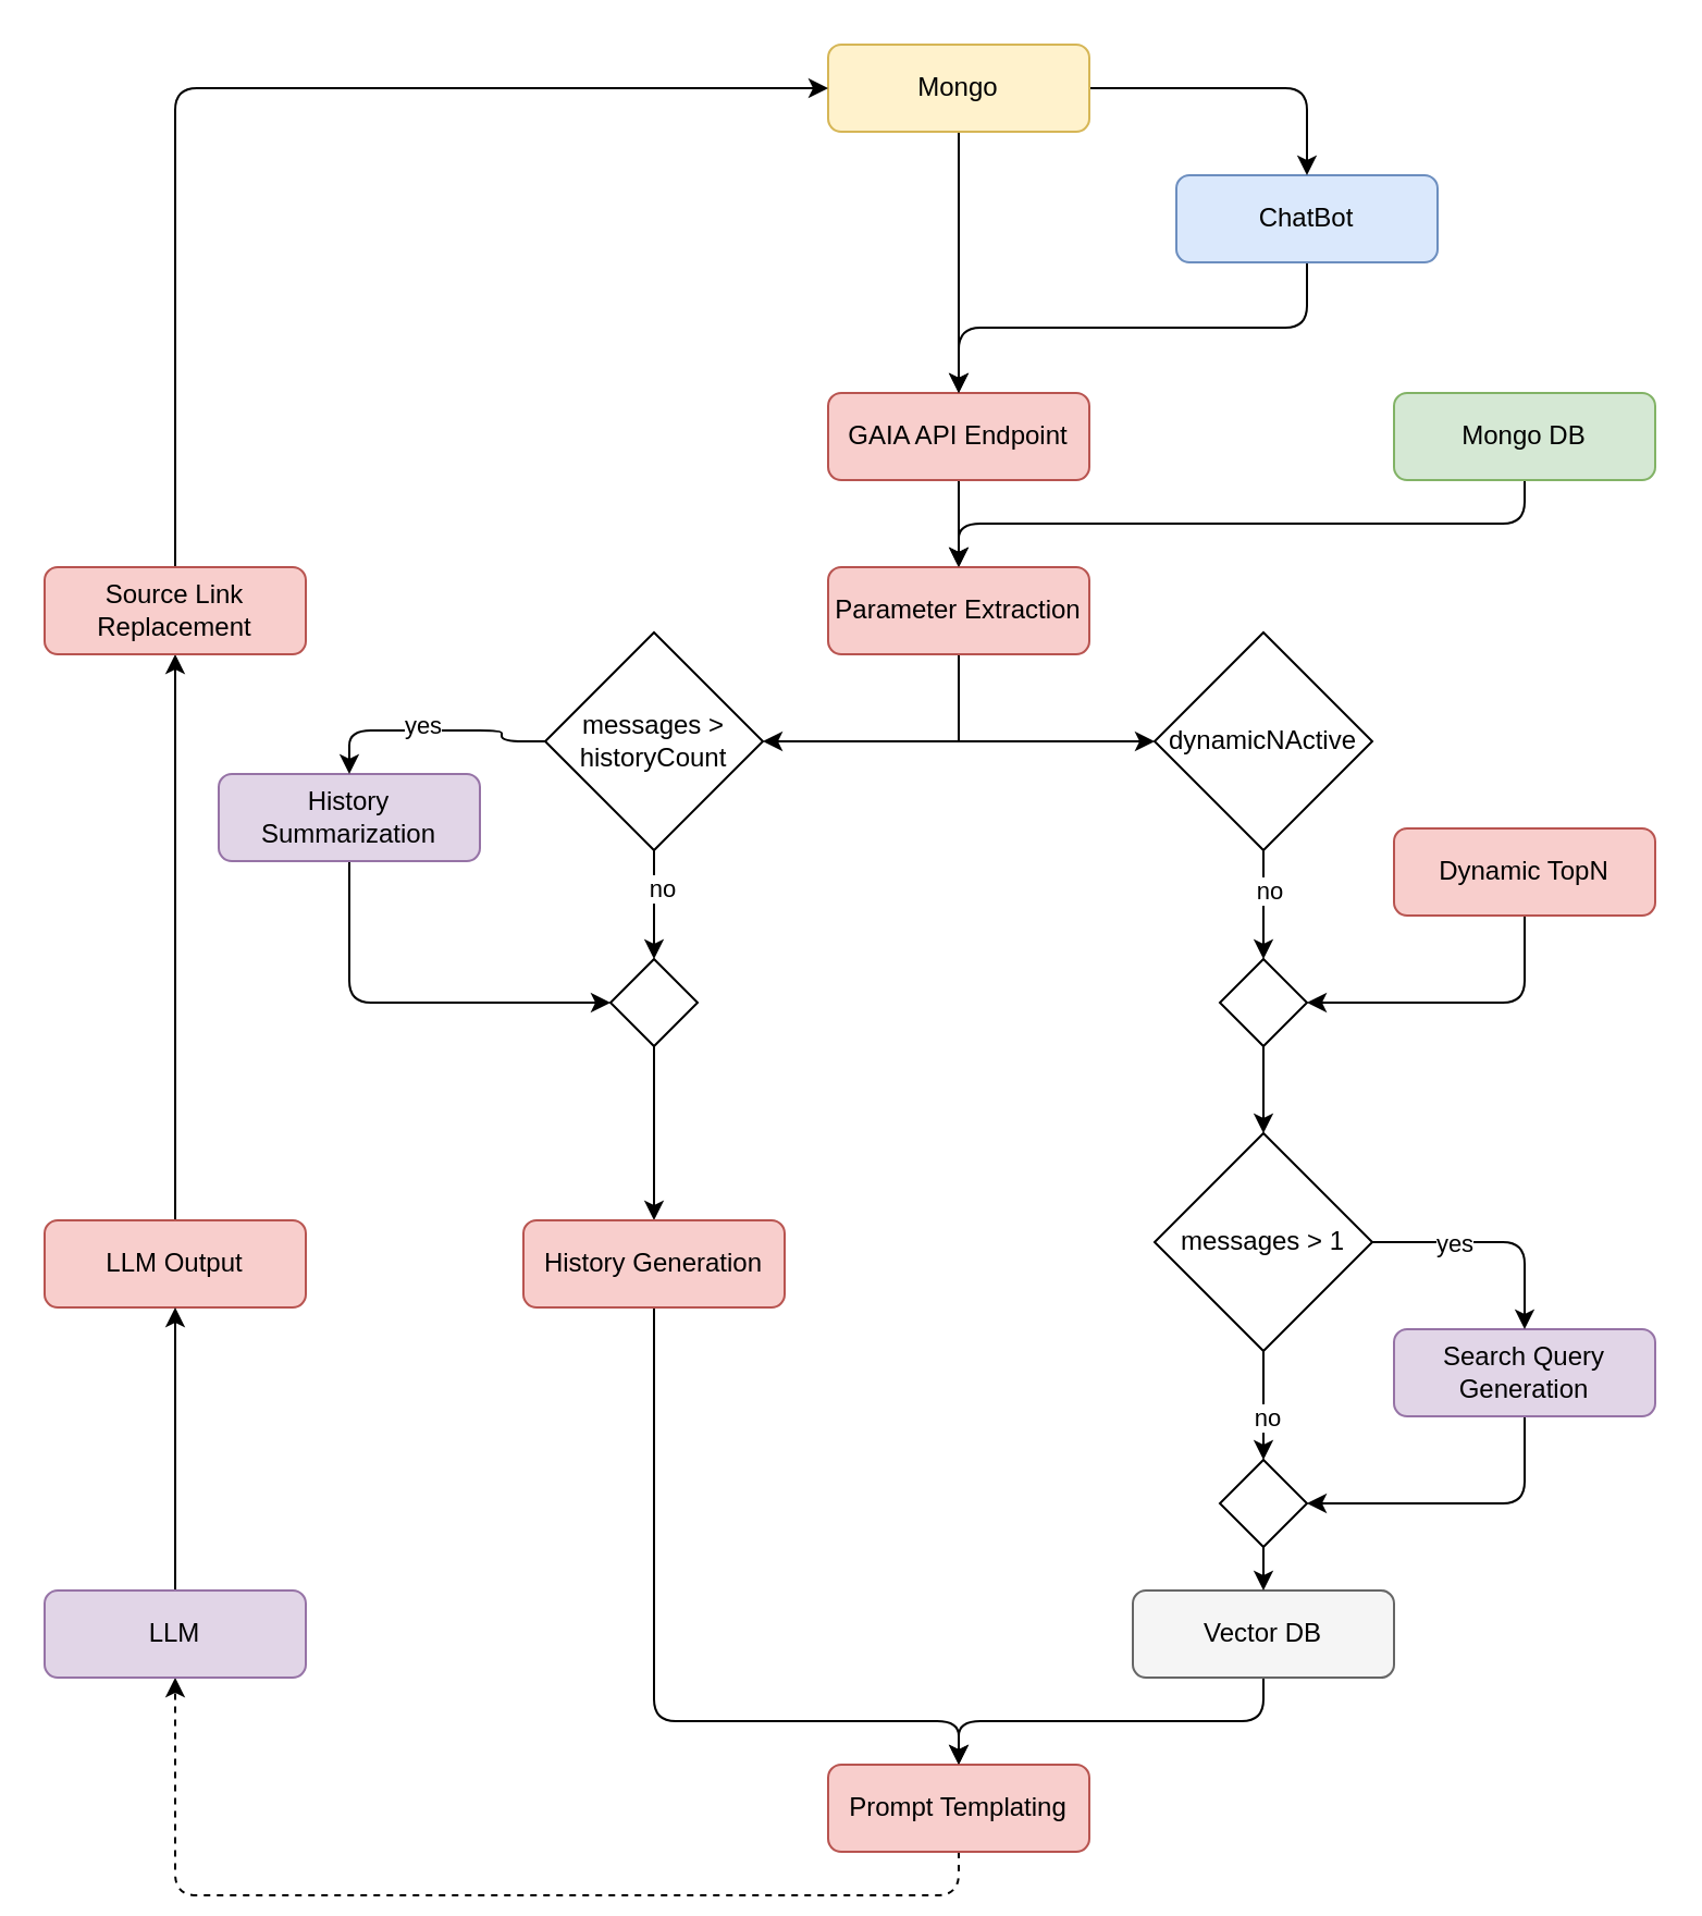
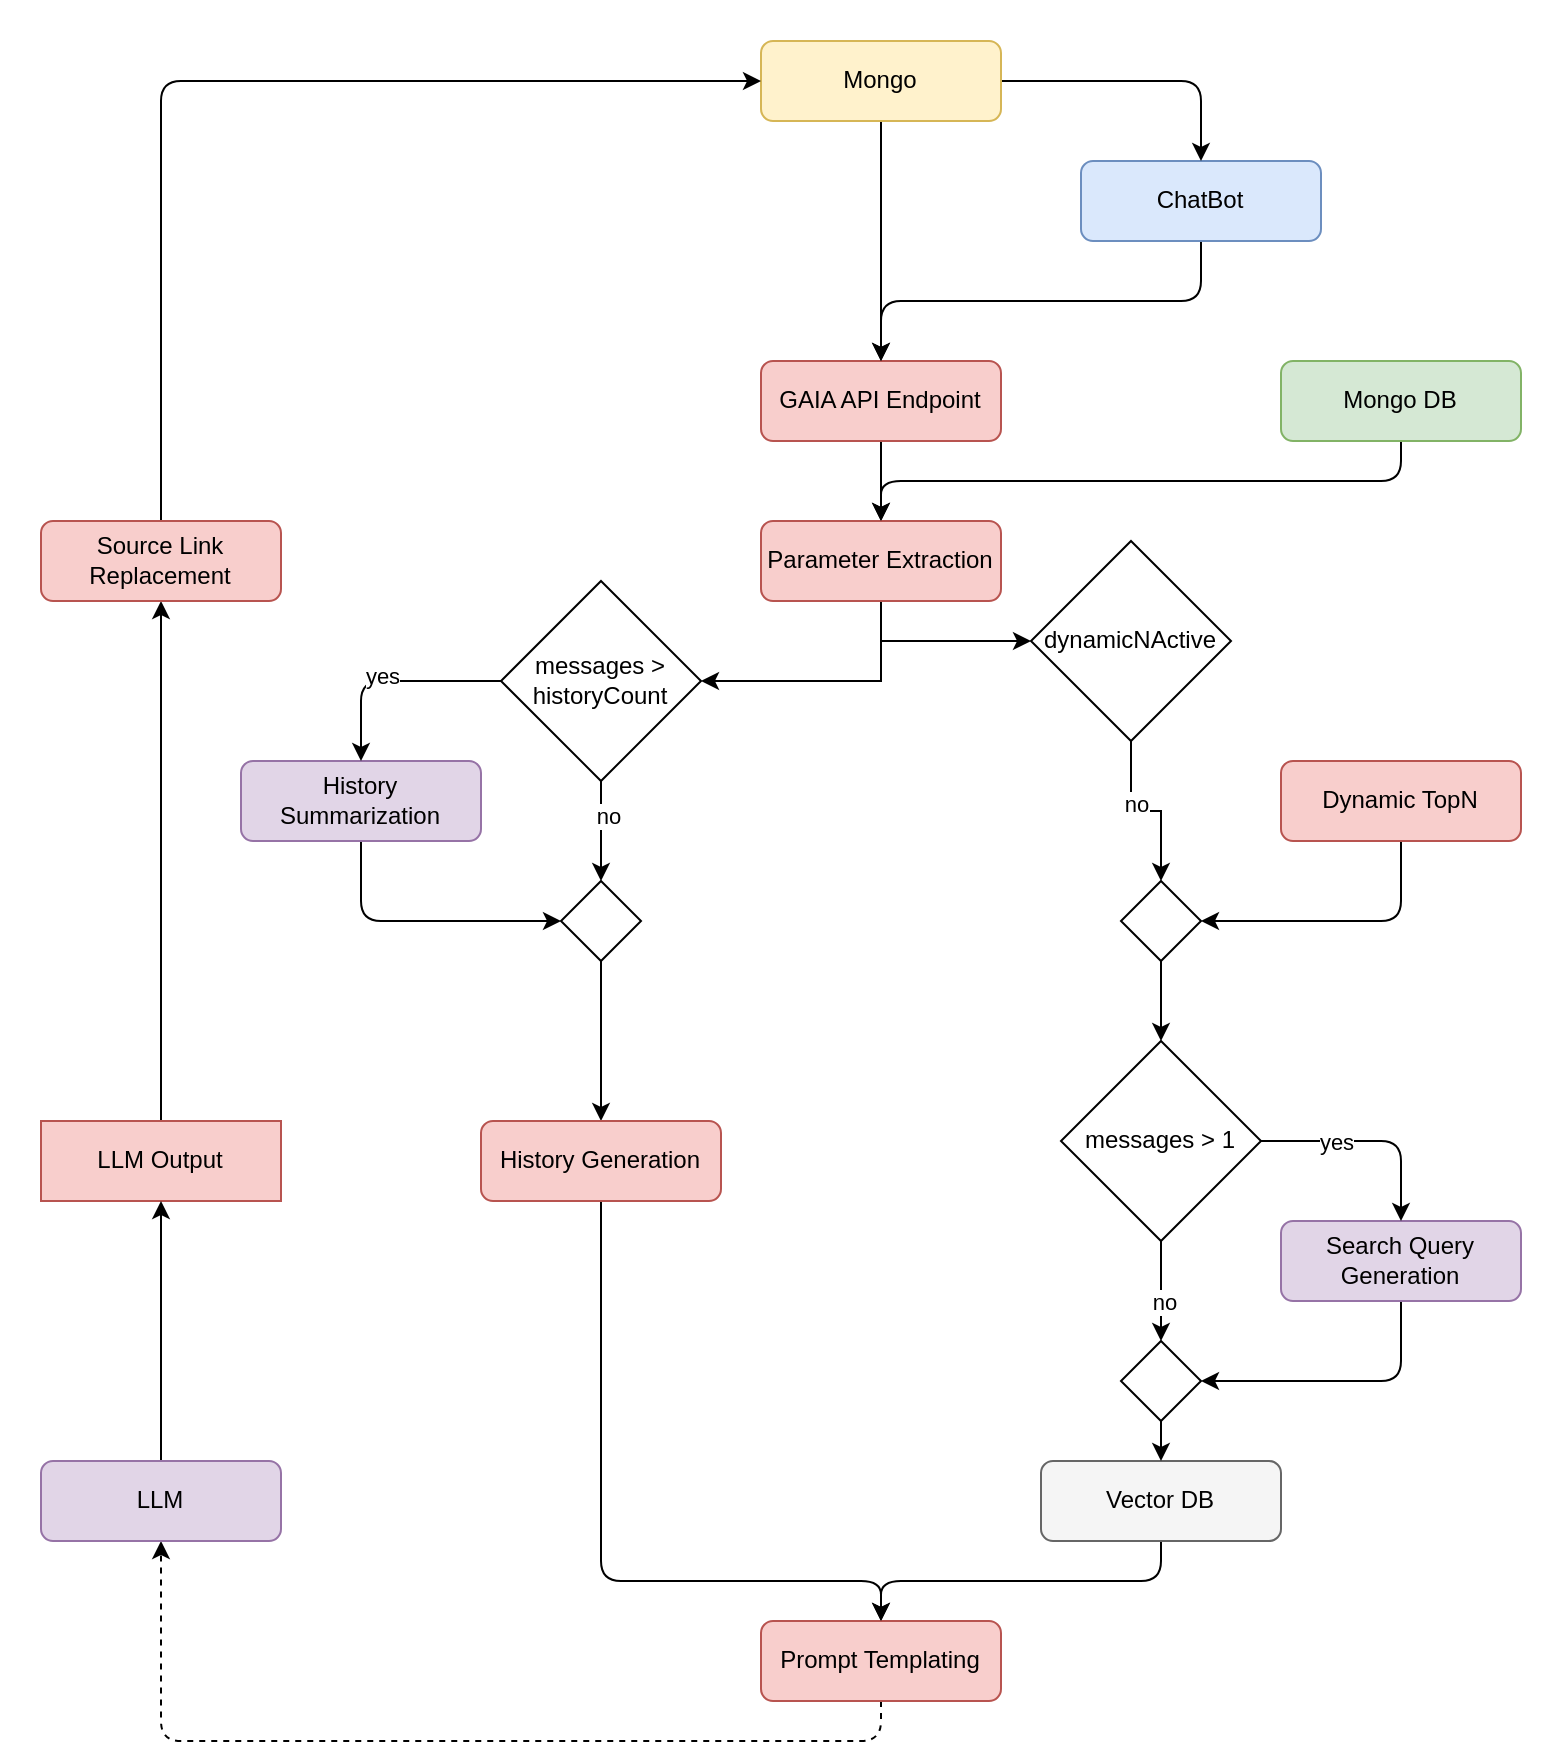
- <mxCell id="30" value="dynamicNActive" style="rhombus;whiteSpace=wrap;html=1;fontColor=#000000;" parent="1" vertex="1"><mxGeometry x="530" y="290" width="100" height="100" as="geometry" /></mxCell>
+ <mxCell id="30" value="dynamicNActive" style="rhombus;whiteSpace=wrap;html=1;fontColor=#000000;" parent="1" vertex="1"><mxGeometry x="515" y="270" width="100" height="100" as="geometry" /></mxCell>
- <mxCell id="25" value="History Summarization" style="rounded=1;whiteSpace=wrap;html=1;fillColor=#e1d5e7;strokeColor=#9673a6;fontColor=#000000;" parent="1" vertex="1"><mxGeometry x="100" y="355" width="120" height="40" as="geometry" /></mxCell>
+ <mxCell id="25" value="History Summarization" style="rounded=1;whiteSpace=wrap;html=1;fillColor=#e1d5e7;strokeColor=#9673a6;fontColor=#000000;" parent="1" vertex="1"><mxGeometry x="120" y="380" width="120" height="40" as="geometry" /></mxCell>
- <mxCell id="17" value="LLM Output" style="rounded=1;whiteSpace=wrap;html=1;fillColor=#f8cecc;strokeColor=#b85450;fontColor=#000000;" parent="1" vertex="1"><mxGeometry x="20" y="560" width="120" height="40" as="geometry" /></mxCell>
+ <mxCell id="17" value="LLM Output" style="whiteSpace=wrap;html=1;fillColor=#f8cecc;strokeColor=#b85450;fontColor=#000000;rounded=0;" parent="1" vertex="1"><mxGeometry x="20" y="560" width="120" height="40" as="geometry" /></mxCell>
